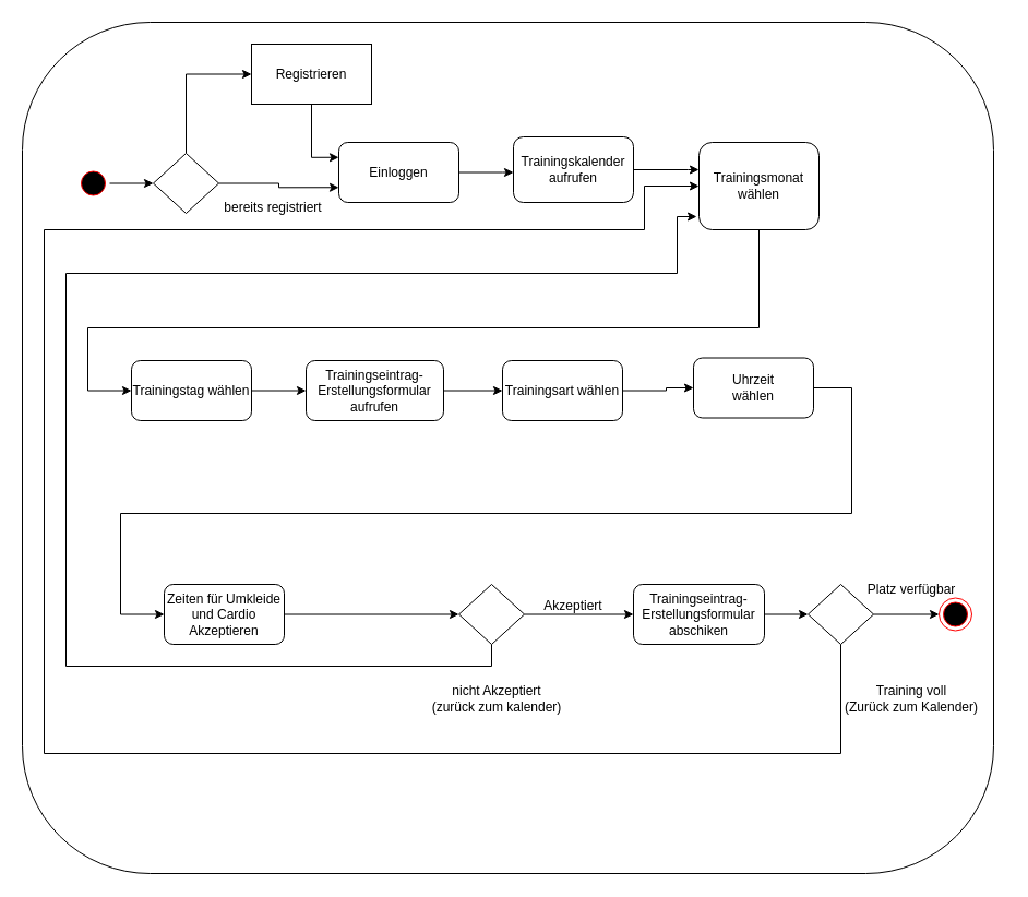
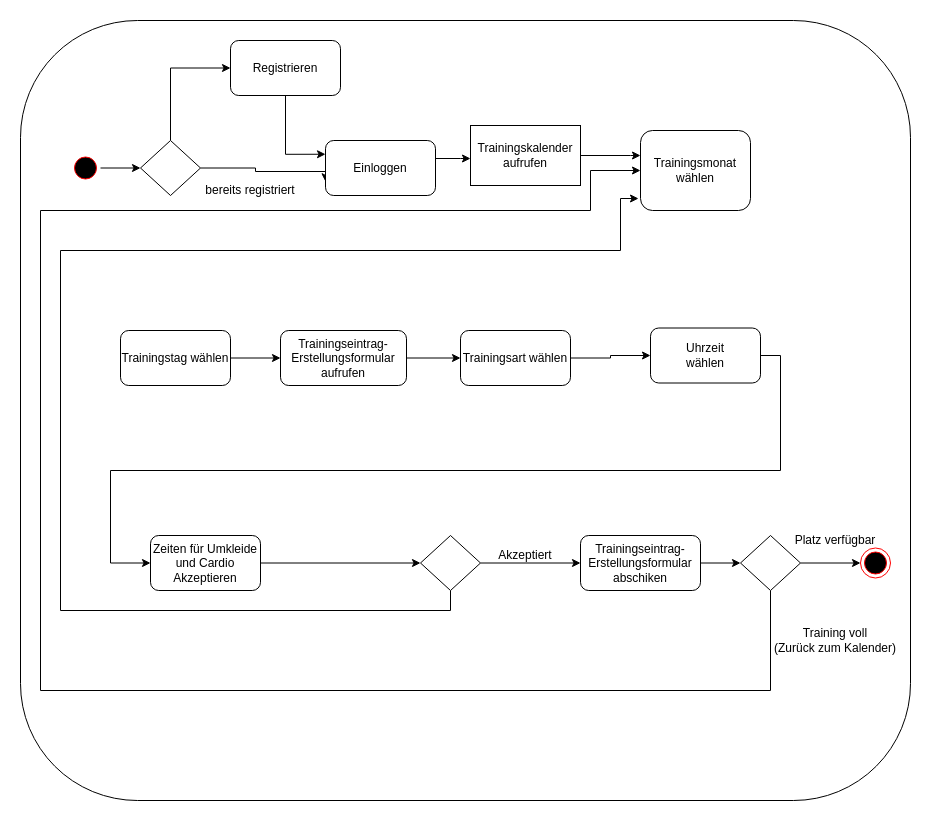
- <mxCell id="14" value="Registrieren" style="whiteSpace=wrap;html=1;rounded=0;" vertex="1" parent="1"><mxGeometry x="230" y="40" width="110" height="55" as="geometry" /></mxCell>
+ <mxCell id="14" value="Registrieren" style="rounded=1;whiteSpace=wrap;html=1;" vertex="1" parent="1"><mxGeometry x="230" y="40" width="110" height="55" as="geometry" /></mxCell>
- <mxCell id="18" value="&lt;div&gt;Trainingskalender&lt;/div&gt;&lt;div&gt;aufrufen&lt;br&gt;&lt;/div&gt;" style="rounded=1;whiteSpace=wrap;html=1;" vertex="1" parent="1"><mxGeometry x="470" y="125" width="110" height="60" as="geometry" /></mxCell>
+ <mxCell id="18" value="&lt;div&gt;Trainingskalender&lt;/div&gt;&lt;div&gt;aufrufen&lt;br&gt;&lt;/div&gt;" style="whiteSpace=wrap;html=1;rounded=0;" vertex="1" parent="1"><mxGeometry x="470" y="125" width="110" height="60" as="geometry" /></mxCell>
- <mxCell id="16" value="Einloggen" style="rounded=1;whiteSpace=wrap;html=1;" vertex="1" parent="1"><mxGeometry x="310" y="130" width="110" height="55" as="geometry" /></mxCell>
+ <mxCell id="16" value="Einloggen" style="rounded=1;whiteSpace=wrap;html=1;" vertex="1" parent="1"><mxGeometry x="325" y="140" width="110" height="55" as="geometry" /></mxCell>
- <mxCell id="8" style="edgeStyle=orthogonalEdgeStyle;rounded=0;orthogonalLoop=1;jettySize=auto;html=1;entryX=0;entryY=0.5;entryDx=0;entryDy=0;" edge="1" parent="1" source="9" target="7"><mxGeometry relative="1" as="geometry"><mxPoint x="89" y="361.08" as="targetPoint" /><Array as="points"><mxPoint x="695" y="300" /><mxPoint x="80" y="300" /><mxPoint x="80" y="358" /></Array></mxGeometry></mxCell>
- <mxCell id="24" value="&lt;div&gt;Uhrzeit&lt;/div&gt;&lt;div&gt;wählen&lt;br&gt;&lt;/div&gt;" style="rounded=1;whiteSpace=wrap;html=1;" vertex="1" parent="1"><mxGeometry x="635" y="327.5" width="110" height="55" as="geometry" /></mxCell>
+ <mxCell id="24" value="&lt;div&gt;Uhrzeit&lt;/div&gt;&lt;div&gt;wählen&lt;br&gt;&lt;/div&gt;" style="rounded=1;whiteSpace=wrap;html=1;" vertex="1" parent="1"><mxGeometry x="650" y="327.5" width="110" height="55" as="geometry" /></mxCell>
- <mxCell id="33" value="&lt;div&gt;nicht Akzeptiert&lt;/div&gt;&lt;div&gt;(zurück zum kalender)&lt;br&gt;&lt;/div&gt;" style="text;html=1;strokeColor=none;fillColor=none;align=center;verticalAlign=middle;whiteSpace=wrap;rounded=0;" vertex="1" parent="1"><mxGeometry x="370" y="620" width="170" height="40" as="geometry" /></mxCell>
